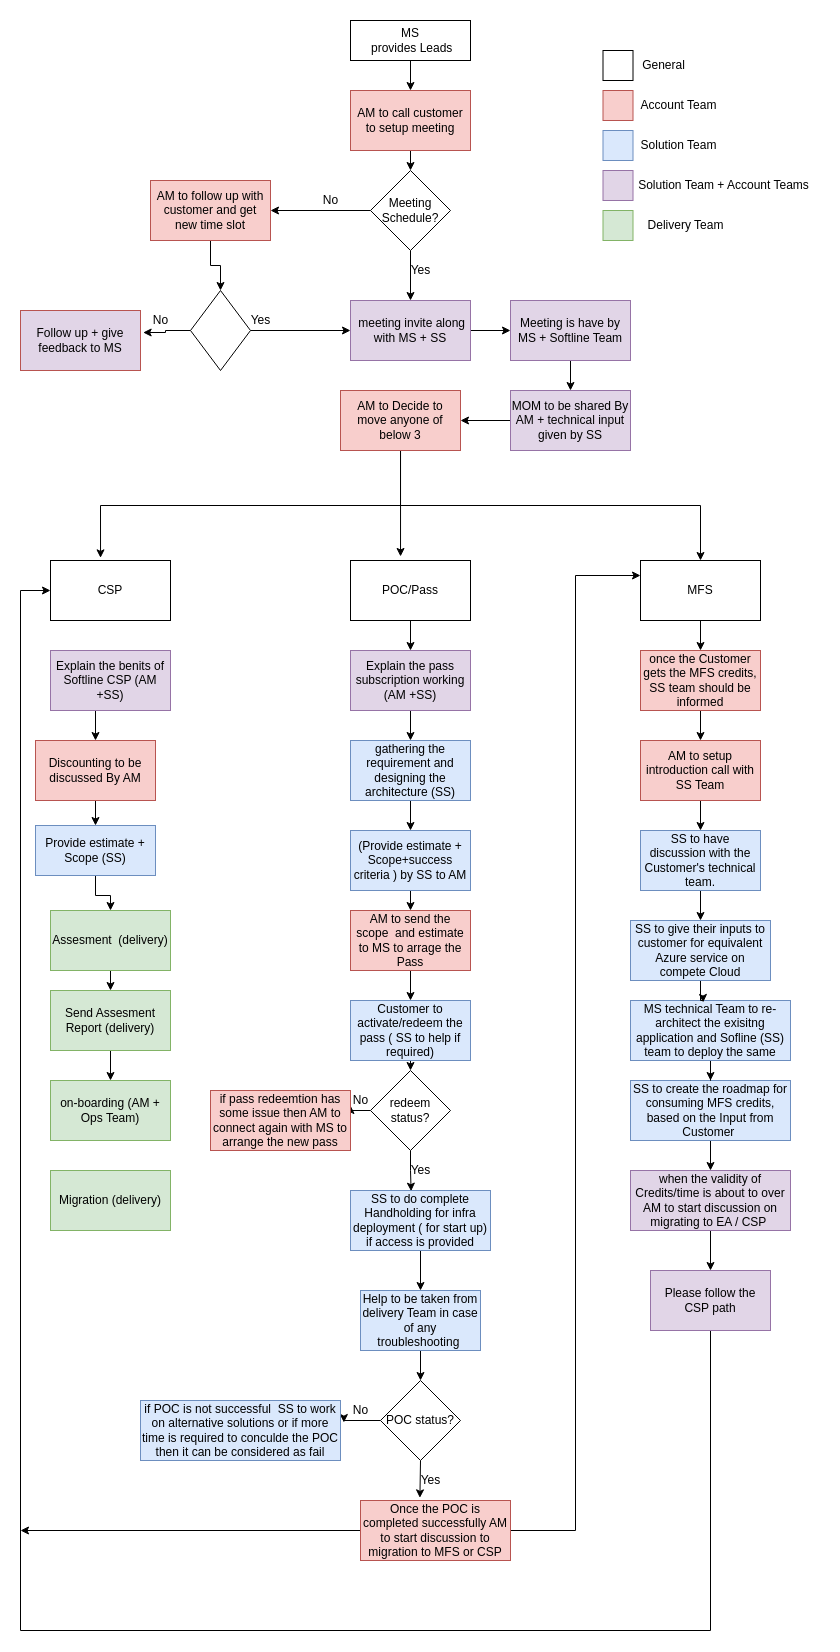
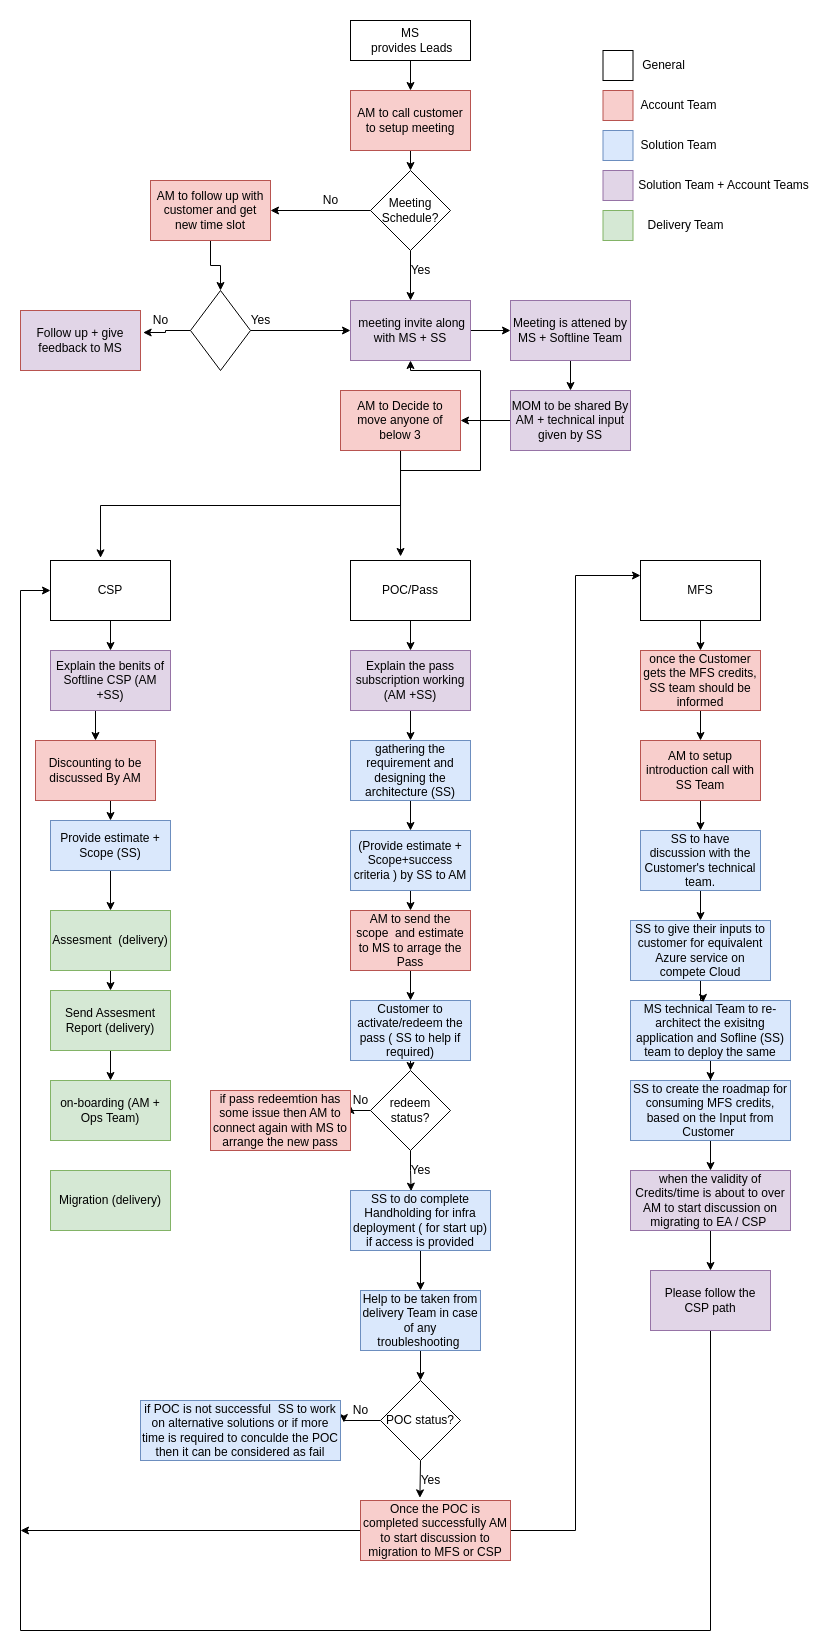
- <mxCell id="14" value="Meeting is have by MS + Softline Team" style="rounded=0;whiteSpace=wrap;html=1;fillColor=#e1d5e7;strokeColor=#9673a6;" vertex="1" parent="1"><mxGeometry x="510" y="300" width="120" height="60" as="geometry" /></mxCell>
+ <mxCell id="14" value="Meeting is attened by MS + Softline Team" style="rounded=0;whiteSpace=wrap;html=1;fillColor=#e1d5e7;strokeColor=#9673a6;" vertex="1" parent="1"><mxGeometry x="510" y="300" width="120" height="60" as="geometry" /></mxCell>
- <mxCell id="81" style="edgeStyle=orthogonalEdgeStyle;rounded=0;orthogonalLoop=1;jettySize=auto;html=1;exitX=0.5;exitY=1;exitDx=0;exitDy=0;" edge="1" parent="1" source="82" target="26"><mxGeometry relative="1" as="geometry" /></mxCell>
+ <mxCell id="81" style="edgeStyle=orthogonalEdgeStyle;rounded=0;orthogonalLoop=1;jettySize=auto;html=1;exitX=0.5;exitY=1;exitDx=0;exitDy=0;" edge="1" parent="1" source="82" target="10"><mxGeometry relative="1" as="geometry" /></mxCell>
+ <mxCell id="21" style="edgeStyle=orthogonalEdgeStyle;rounded=0;orthogonalLoop=1;jettySize=auto;html=1;exitX=0.5;exitY=1;exitDx=0;exitDy=0;entryX=0.5;entryY=0;entryDx=0;entryDy=0;" edge="1" parent="1" source="22" target="28"><mxGeometry relative="1" as="geometry" /></mxCell>
- <mxCell id="34" value="Provide estimate + Scope (SS)" style="rounded=0;whiteSpace=wrap;html=1;fillColor=#dae8fc;strokeColor=#6c8ebf;" vertex="1" parent="1"><mxGeometry x="35" y="825" width="120" height="50" as="geometry" /></mxCell>
+ <mxCell id="34" value="Provide estimate + Scope (SS)" style="rounded=0;whiteSpace=wrap;html=1;fillColor=#dae8fc;strokeColor=#6c8ebf;" vertex="1" parent="1"><mxGeometry x="50" y="820" width="120" height="50" as="geometry" /></mxCell>
